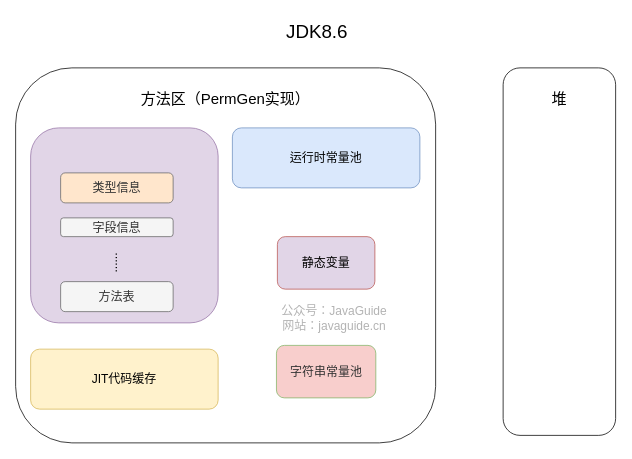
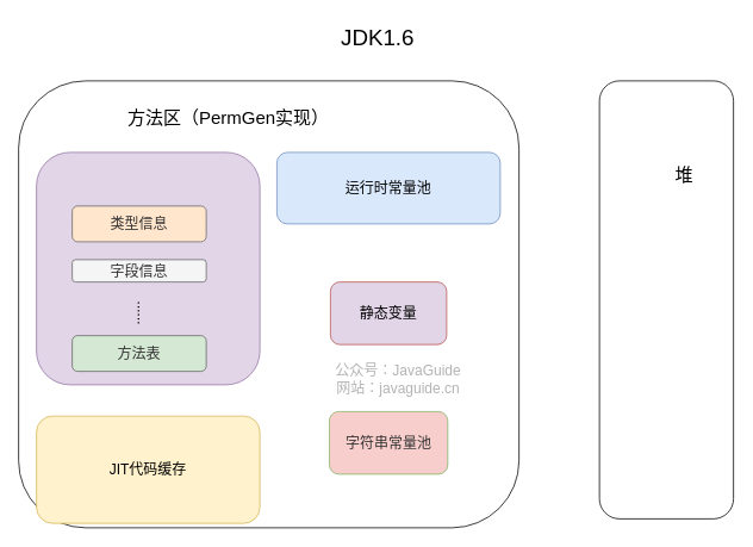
- <mxCell id="15" value="&lt;span style=&quot;color: rgb(0 , 0 , 0) ; font-family: &amp;#34;helvetica&amp;#34; ; font-size: 25px ; font-style: normal ; font-weight: 400 ; letter-spacing: normal ; text-align: center ; text-indent: 0px ; text-transform: none ; word-spacing: 0px ; display: inline ; float: none&quot;&gt;JDK8.6&lt;/span&gt;" style="text;whiteSpace=wrap;html=1;sketch=0;rounded=1;" parent="1" vertex="1"><mxGeometry x="379" y="20" width="110" height="30" as="geometry" /></mxCell>
+ <mxCell id="15" value="&lt;span style=&quot;color: rgb(0 , 0 , 0) ; font-family: &amp;#34;helvetica&amp;#34; ; font-size: 25px ; font-style: normal ; font-weight: 400 ; letter-spacing: normal ; text-align: center ; text-indent: 0px ; text-transform: none ; word-spacing: 0px ; display: inline ; float: none&quot;&gt;JDK1.6&lt;/span&gt;" style="text;whiteSpace=wrap;html=1;sketch=0;rounded=1;" parent="1" vertex="1"><mxGeometry x="379" y="20" width="110" height="30" as="geometry" /></mxCell>
- <mxCell id="14" value="方法区（PermGen实现）" style="text;html=1;strokeColor=none;fillColor=none;align=center;verticalAlign=middle;whiteSpace=wrap;rounded=1;fontSize=20;sketch=0;glass=1;shadow=0;" parent="1" vertex="1"><mxGeometry x="150" y="120" width="300" height="20" as="geometry" /></mxCell>
+ <mxCell id="14" value="方法区（PermGen实现）" style="text;html=1;strokeColor=none;fillColor=none;align=center;verticalAlign=middle;whiteSpace=wrap;rounded=1;fontSize=20;sketch=0;glass=1;shadow=0;" parent="1" vertex="1"><mxGeometry x="105" y="120" width="300" height="20" as="geometry" /></mxCell>
- <mxCell id="16" value="堆" style="text;html=1;strokeColor=none;fillColor=none;align=center;verticalAlign=middle;whiteSpace=wrap;rounded=1;fontSize=20;sketch=0;glass=1;shadow=0;" parent="1" vertex="1"><mxGeometry x="715" y="120" width="60" height="20" as="geometry" /></mxCell>
+ <mxCell id="16" value="堆" style="text;html=1;strokeColor=none;fillColor=none;align=center;verticalAlign=middle;whiteSpace=wrap;rounded=1;fontSize=20;sketch=0;glass=1;shadow=0;" parent="1" vertex="1"><mxGeometry x="735" y="185" width="60" height="20" as="geometry" /></mxCell>
- <mxCell id="12" value="方法表" style="rounded=1;whiteSpace=wrap;html=1;fillColor=#f5f5f5;strokeColor=#666666;sketch=0;fontSize=16;fontColor=#333333;glass=0;shadow=0;" parent="1" vertex="1"><mxGeometry x="80" y="375" width="150" height="40" as="geometry" /></mxCell>
+ <mxCell id="12" value="方法表" style="rounded=1;whiteSpace=wrap;html=1;fillColor=#d5e8d4;strokeColor=#666666;sketch=0;fontSize=16;fontColor=#333333;glass=0;shadow=0;" parent="1" vertex="1"><mxGeometry x="80" y="375" width="150" height="40" as="geometry" /></mxCell>
- <mxCell id="8" value="JIT代码缓存" style="rounded=1;whiteSpace=wrap;html=1;fillColor=#fff2cc;strokeColor=#d6b656;sketch=0;fontSize=16;glass=0;shadow=0;" parent="1" vertex="1"><mxGeometry x="40" y="465" width="250" height="80" as="geometry" /></mxCell>
+ <mxCell id="8" value="JIT代码缓存" style="rounded=1;whiteSpace=wrap;html=1;fillColor=#fff2cc;strokeColor=#d6b656;sketch=0;fontSize=16;glass=0;shadow=0;" parent="1" vertex="1"><mxGeometry x="40" y="465" width="250" height="120" as="geometry" /></mxCell>
